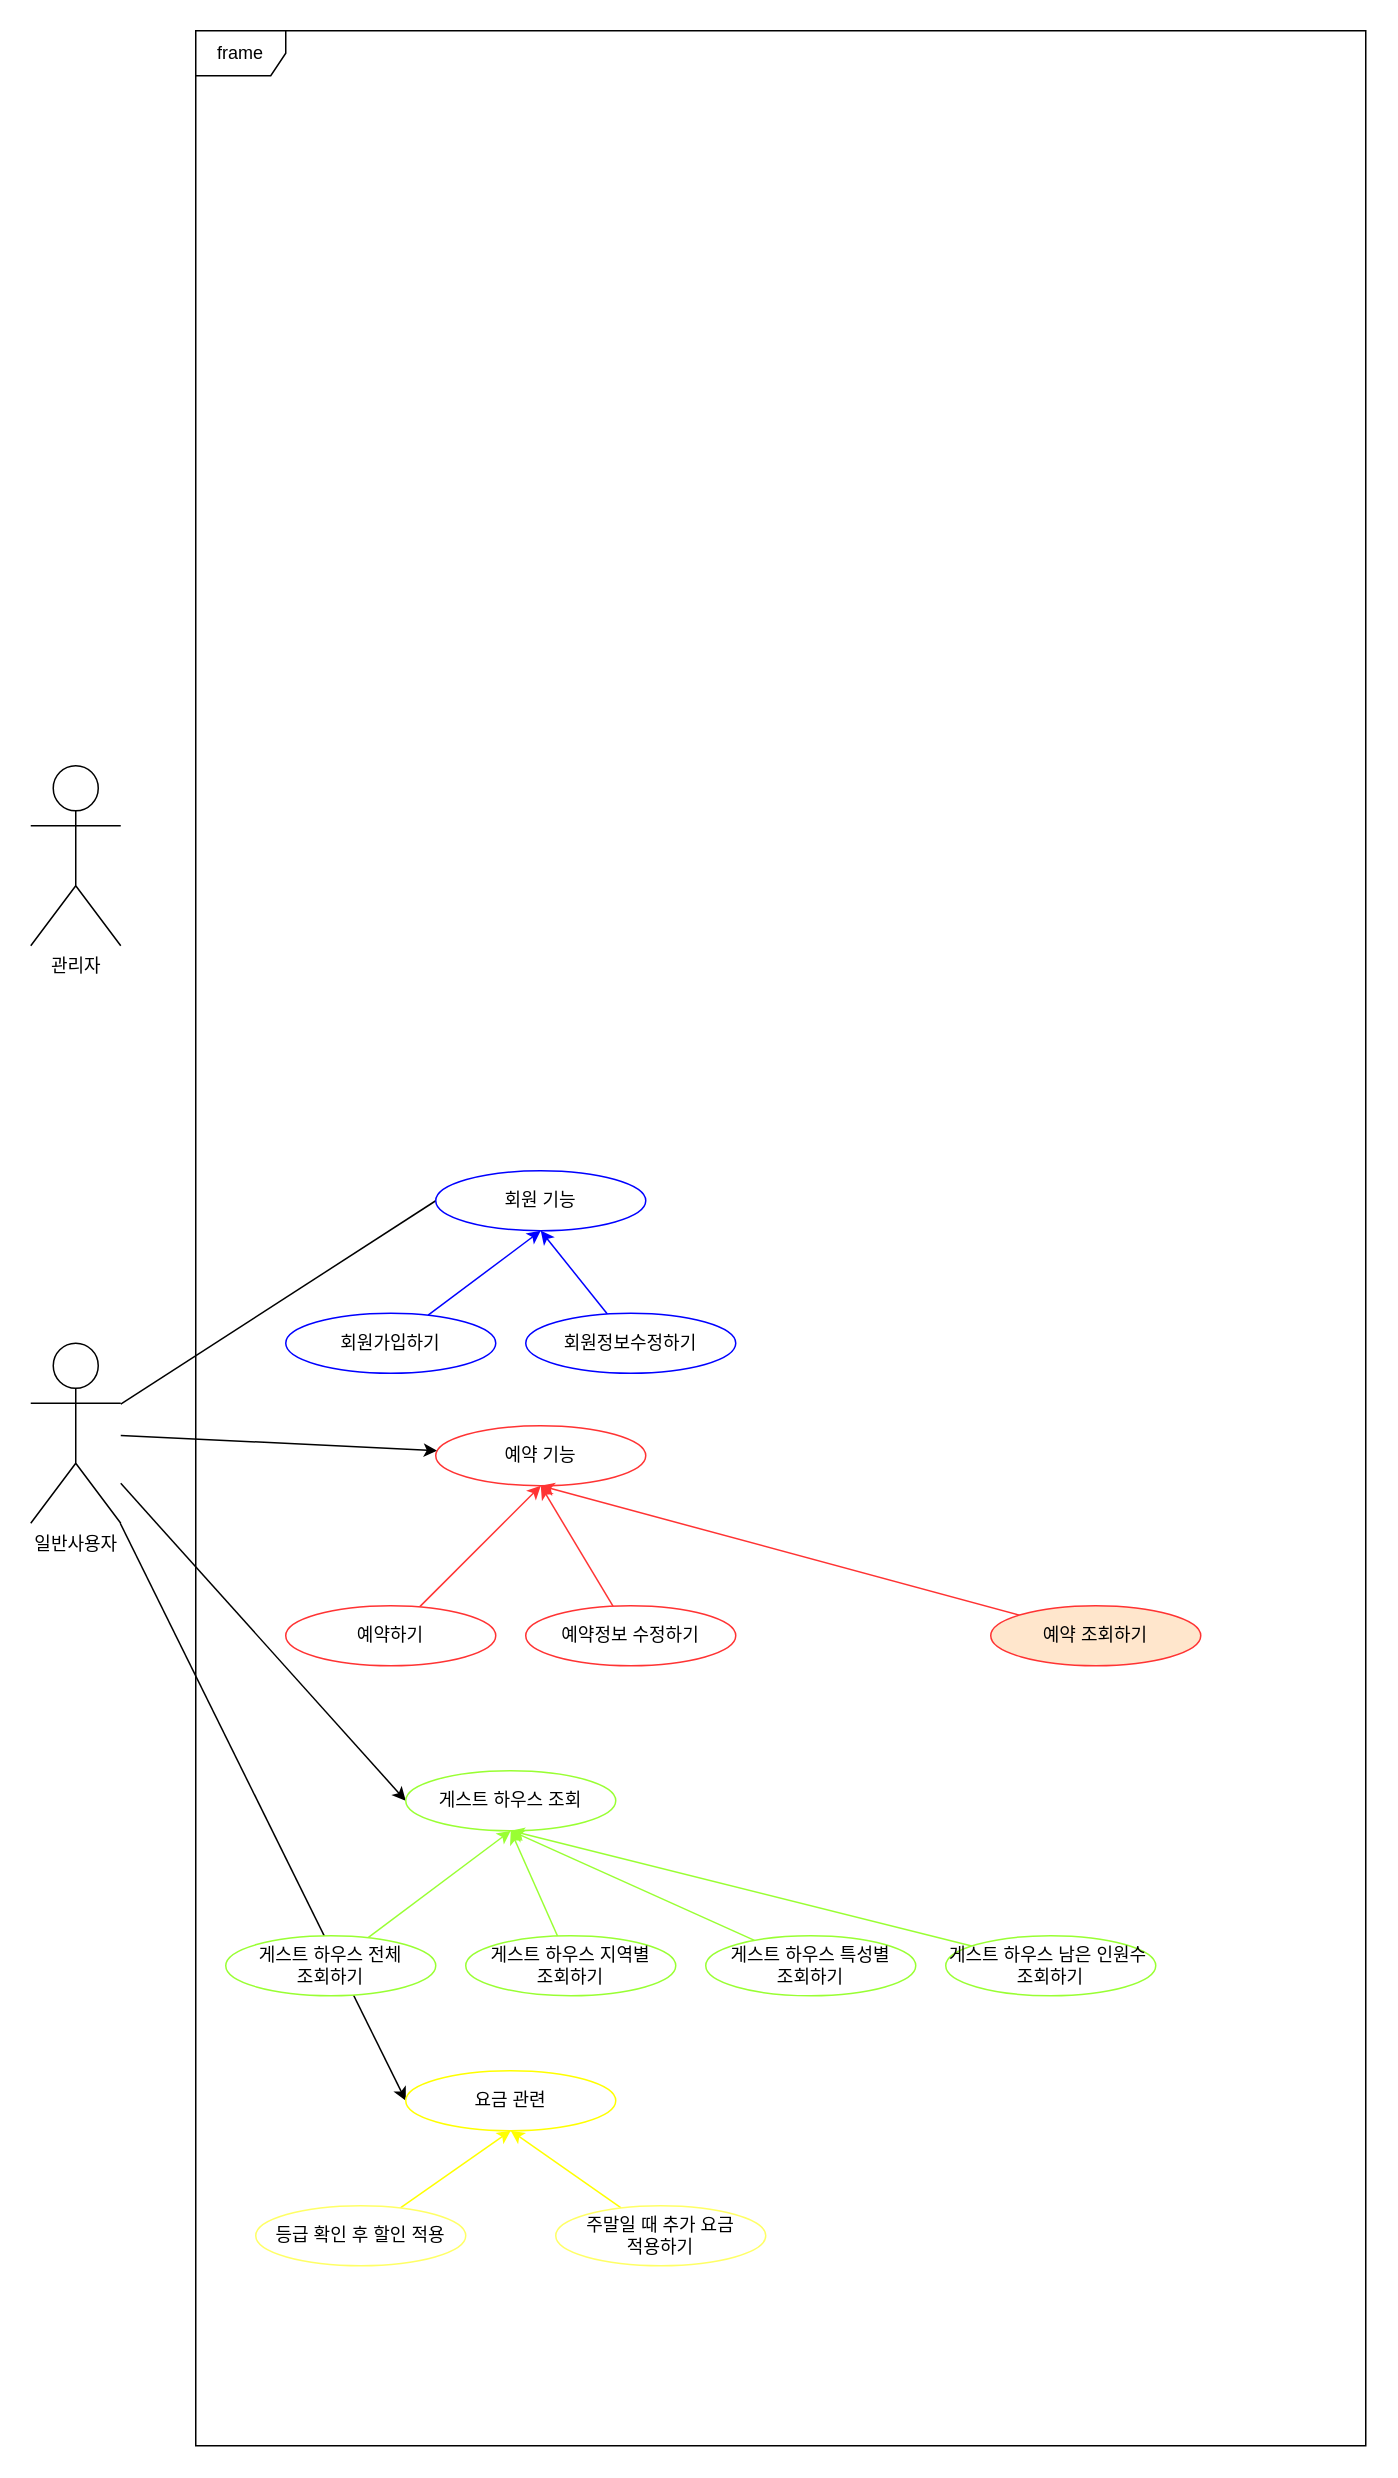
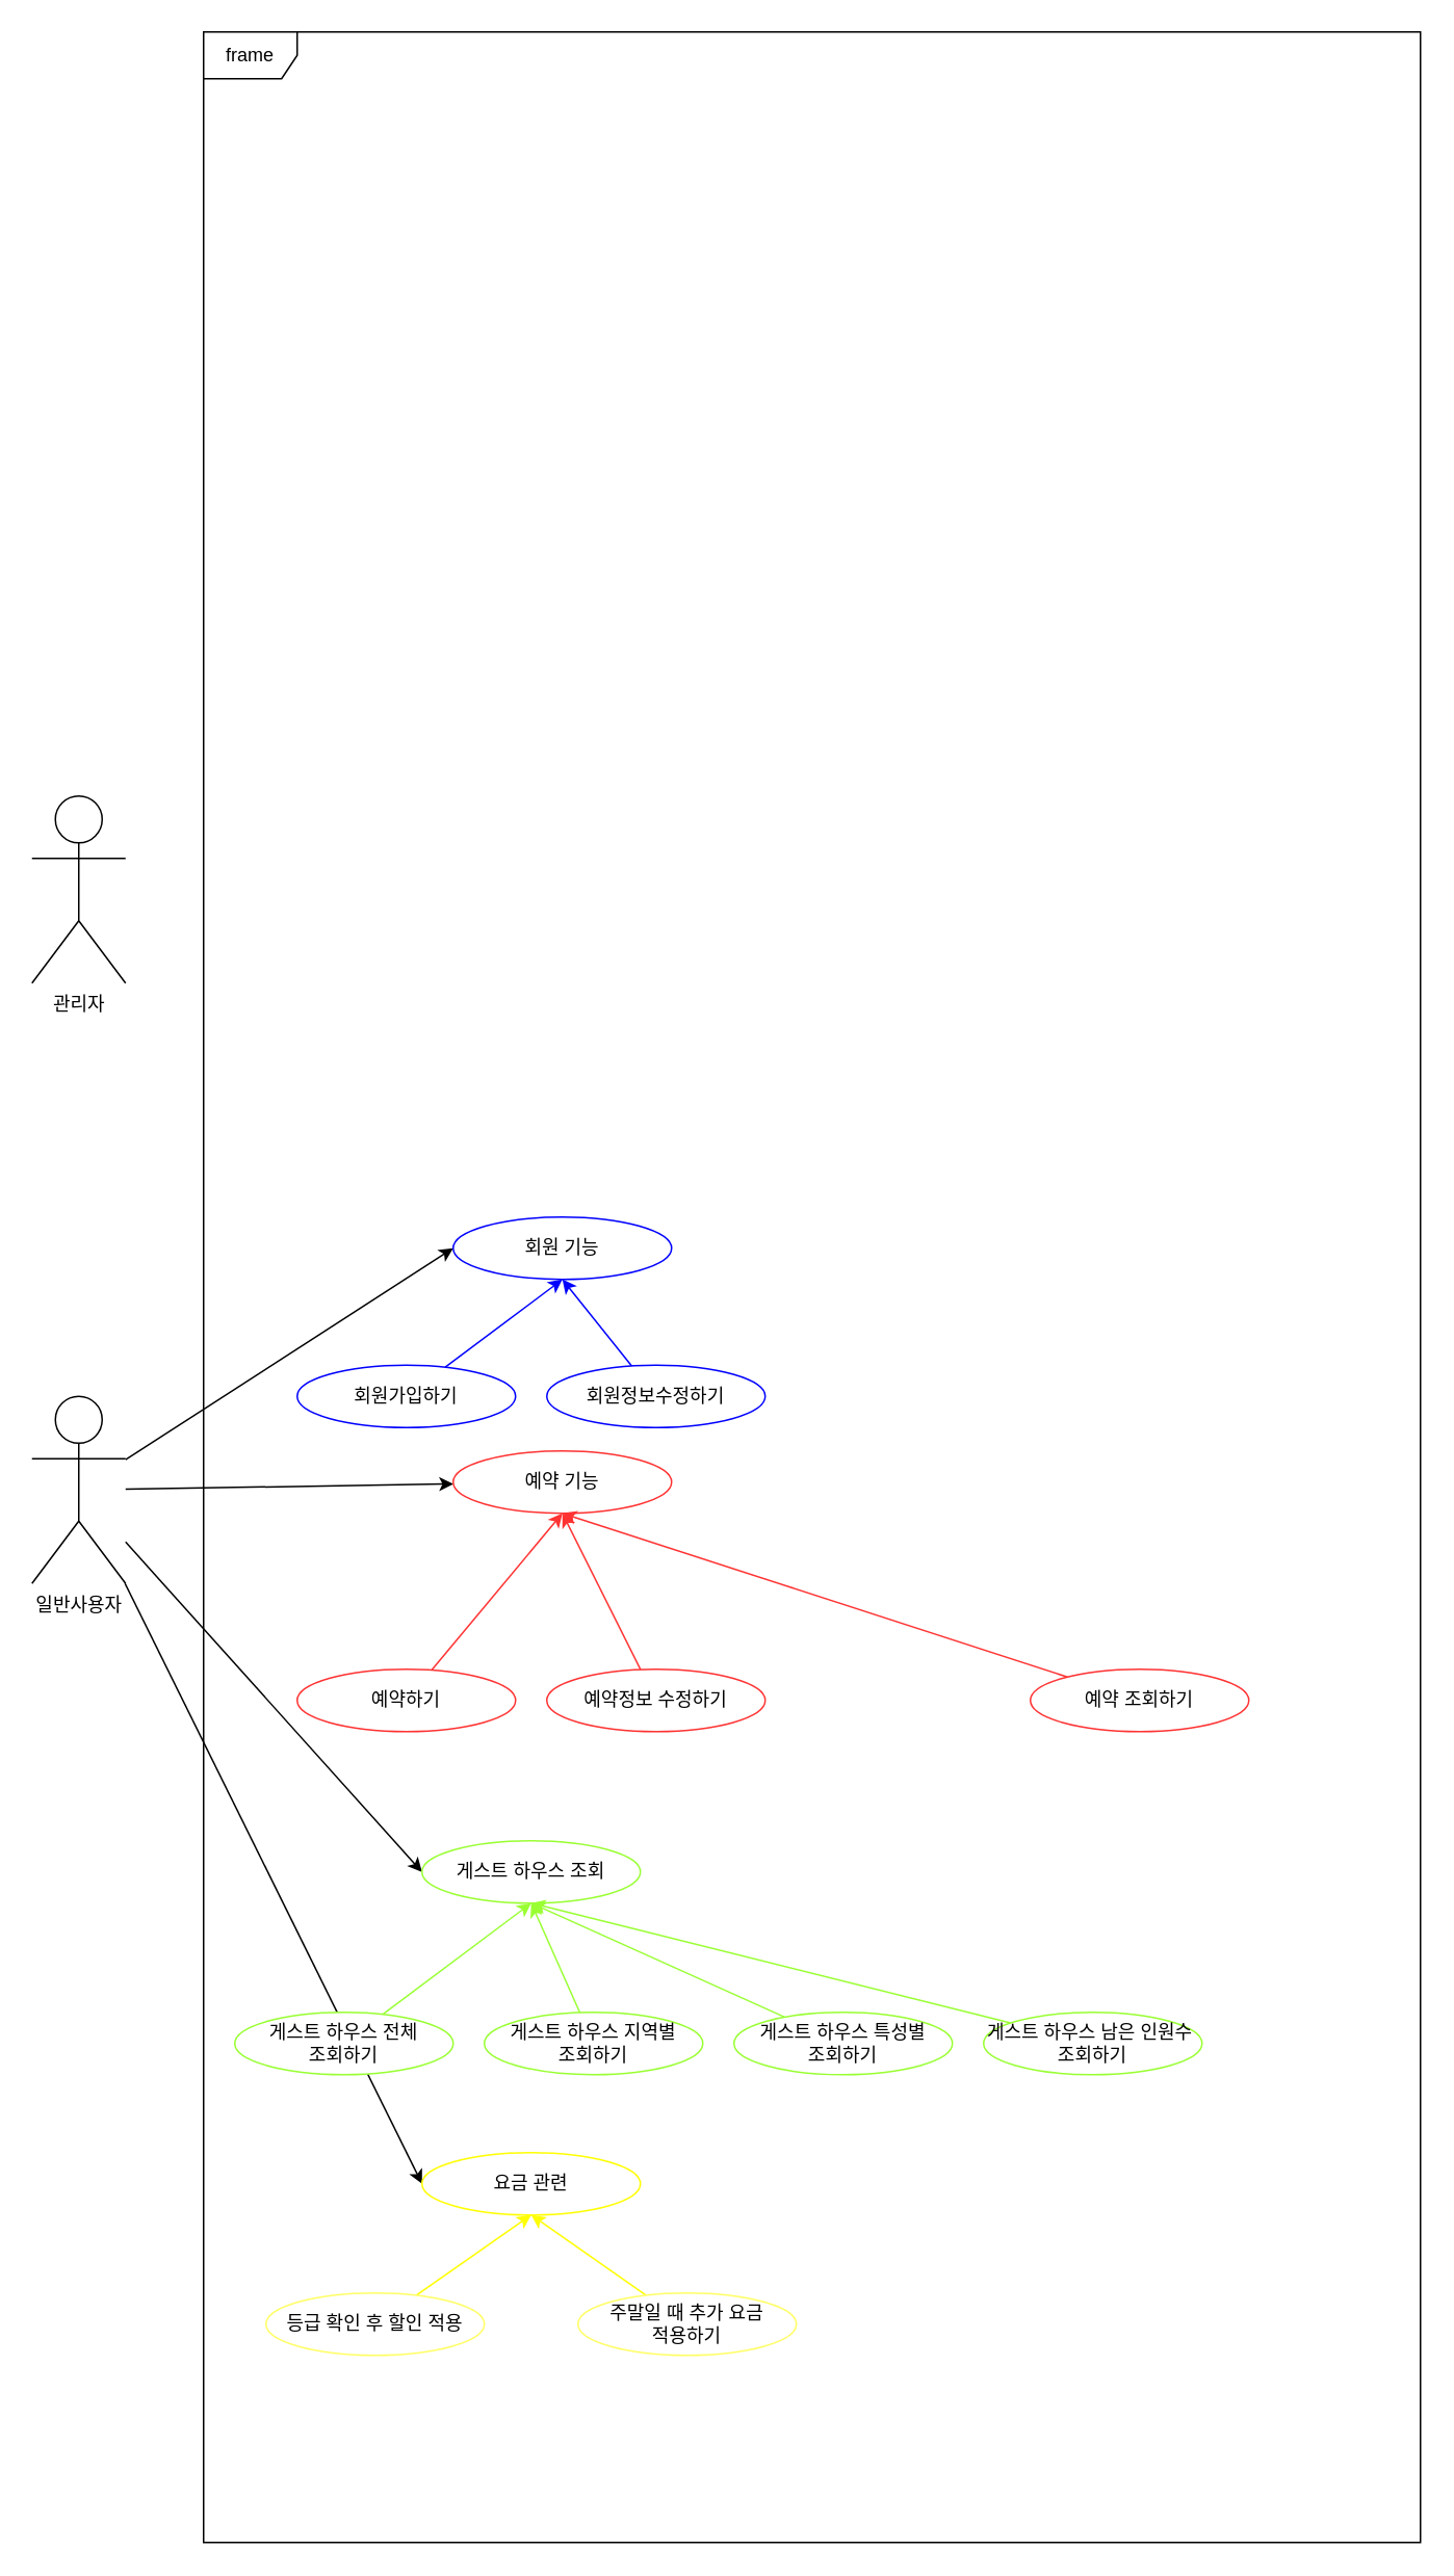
- <mxCell id="3" style="rounded=0;orthogonalLoop=1;jettySize=auto;html=1;entryX=0;entryY=0.5;entryDx=0;entryDy=0;endArrow=none;" edge="1" parent="1" source="7" target="9"><mxGeometry relative="1" as="geometry" /></mxCell>
+ <mxCell id="3" style="rounded=0;orthogonalLoop=1;jettySize=auto;html=1;entryX=0;entryY=0.5;entryDx=0;entryDy=0;" edge="1" parent="1" source="7" target="9"><mxGeometry relative="1" as="geometry" /></mxCell>
- <mxCell id="14" value="예약 기능" style="ellipse;whiteSpace=wrap;html=1;strokeColor=light-dark(#FF3333,#FF3333);" vertex="1" parent="1"><mxGeometry x="290" y="950" width="140" height="40" as="geometry" /></mxCell>
+ <mxCell id="14" value="예약 기능" style="ellipse;whiteSpace=wrap;html=1;strokeColor=light-dark(#FF3333,#FF3333);" vertex="1" parent="1"><mxGeometry x="290" y="930" width="140" height="40" as="geometry" /></mxCell>
- <mxCell id="20" value="예약 조회하기" style="ellipse;whiteSpace=wrap;html=1;strokeColor=light-dark(#FF3333,#FF3333);fillColor=#ffe6cc;" vertex="1" parent="1"><mxGeometry x="660" y="1070" width="140" height="40" as="geometry" /></mxCell>
+ <mxCell id="20" value="예약 조회하기" style="ellipse;whiteSpace=wrap;html=1;strokeColor=light-dark(#FF3333,#FF3333);" vertex="1" parent="1"><mxGeometry x="660" y="1070" width="140" height="40" as="geometry" /></mxCell>
